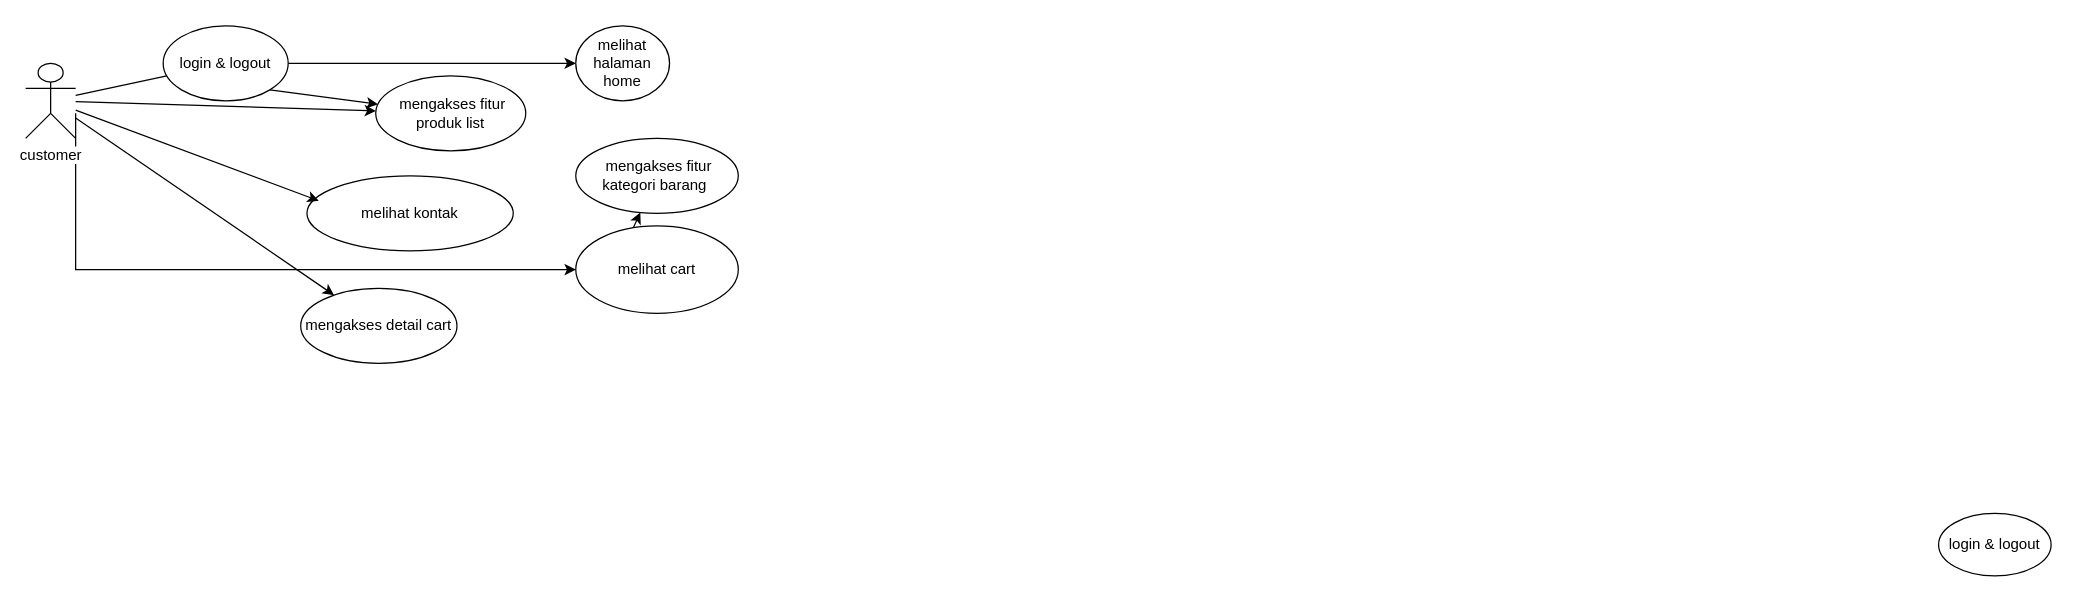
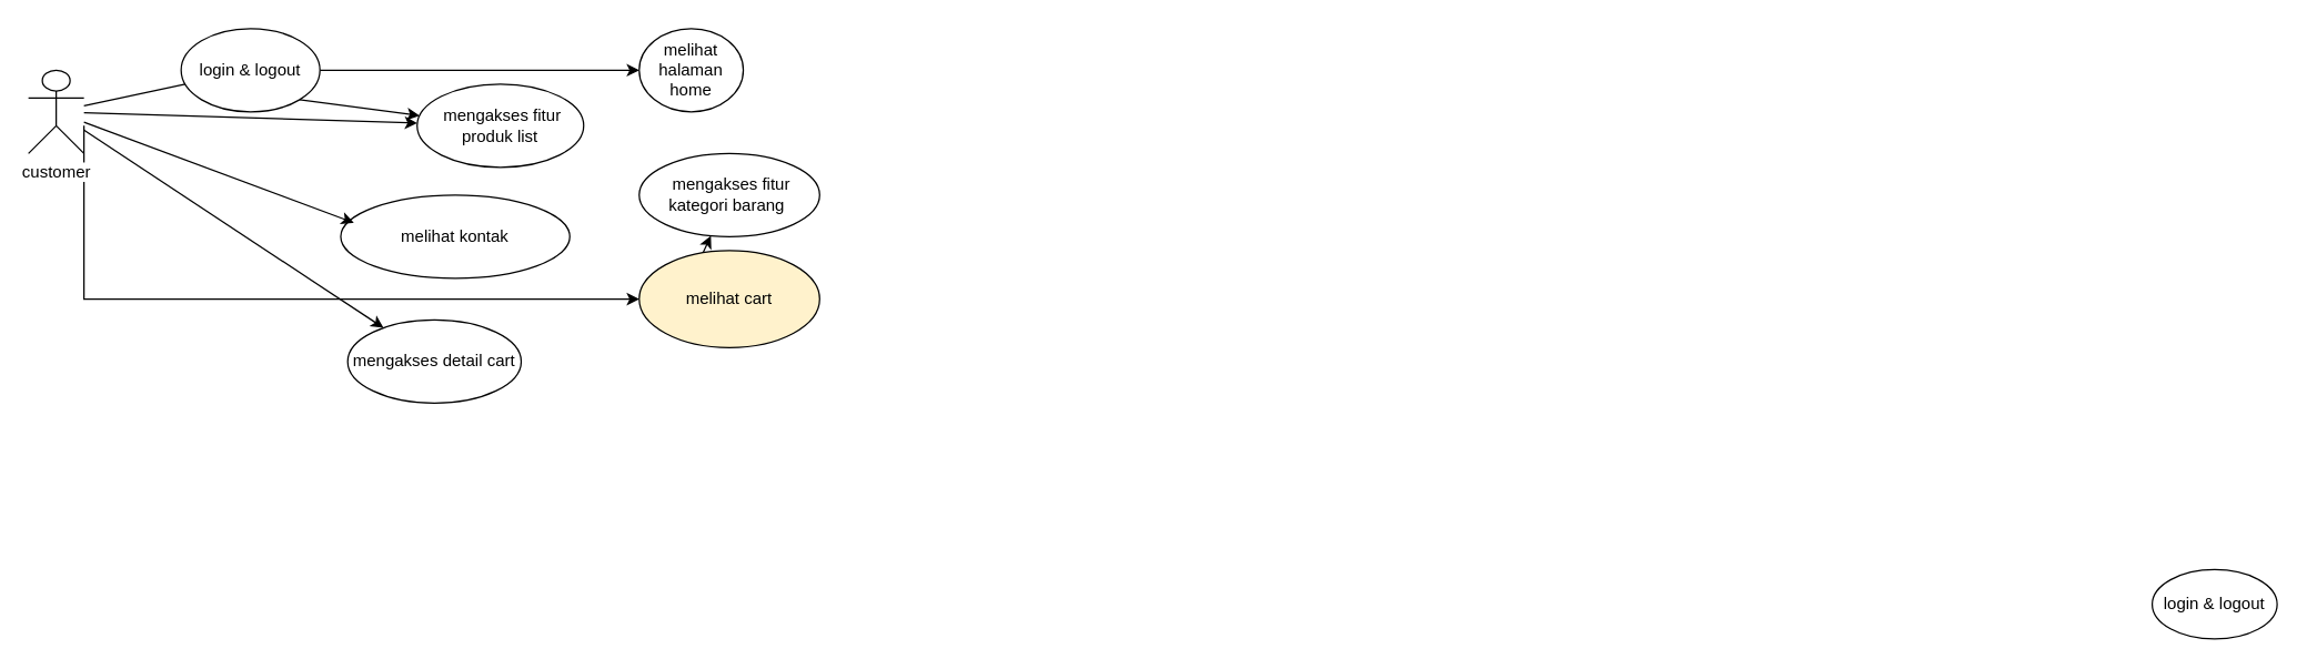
- <mxCell id="11" value="melihat cart" style="ellipse;whiteSpace=wrap;html=1;" vertex="1" parent="1"><mxGeometry x="460" y="180" width="130" height="70" as="geometry" /></mxCell>
+ <mxCell id="11" value="melihat cart" style="ellipse;whiteSpace=wrap;html=1;fillColor=#fff2cc;" vertex="1" parent="1"><mxGeometry x="460" y="180" width="130" height="70" as="geometry" /></mxCell>
- <mxCell id="12" value="mengakses detail cart" style="ellipse;whiteSpace=wrap;html=1;" vertex="1" parent="1"><mxGeometry x="240" y="230" width="125" height="60" as="geometry" /></mxCell>
+ <mxCell id="12" value="mengakses detail cart" style="ellipse;whiteSpace=wrap;html=1;" vertex="1" parent="1"><mxGeometry x="250" y="230" width="125" height="60" as="geometry" /></mxCell>
